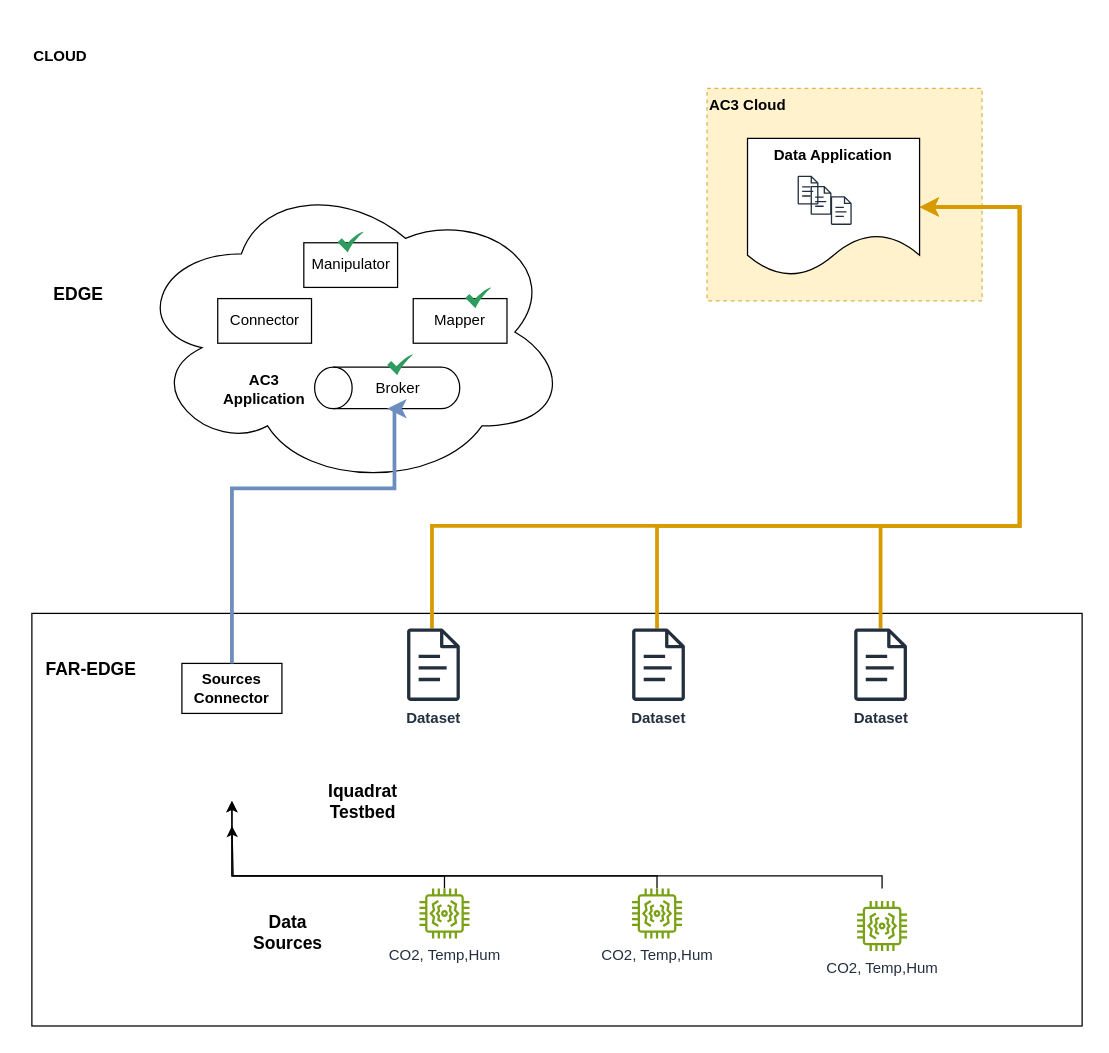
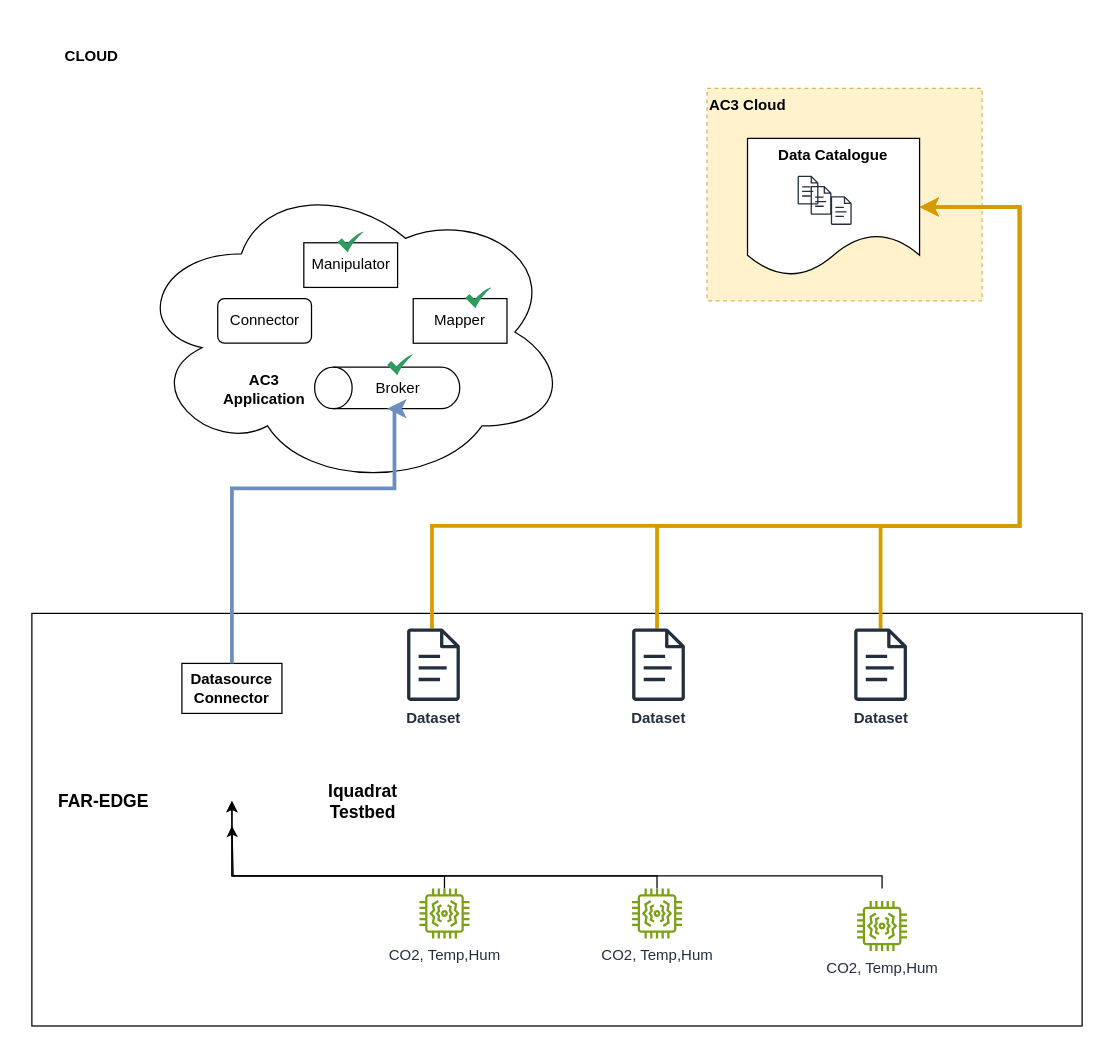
- <mxCell id="8" value="CLOUD" style="text;html=1;align=center;verticalAlign=middle;whiteSpace=wrap;rounded=0;fontStyle=1" vertex="1" parent="1"><mxGeometry x="17.5" y="20" width="60" height="50" as="geometry" /></mxCell>
+ <mxCell id="8" value="CLOUD" style="text;html=1;align=center;verticalAlign=middle;whiteSpace=wrap;rounded=0;fontStyle=1" vertex="1" parent="1"><mxGeometry x="42.5" y="20" width="60" height="50" as="geometry" /></mxCell>
- <mxCell id="25" value="Data Application" style="shape=document;whiteSpace=wrap;html=1;boundedLbl=1;labelPosition=center;verticalLabelPosition=middle;align=center;verticalAlign=top;fontStyle=1" vertex="1" parent="1"><mxGeometry x="597.38" y="110" width="137.62" height="110" as="geometry" /></mxCell>
+ <mxCell id="25" value="Data Catalogue" style="shape=document;whiteSpace=wrap;html=1;boundedLbl=1;labelPosition=center;verticalLabelPosition=middle;align=center;verticalAlign=top;fontStyle=1" vertex="1" parent="1"><mxGeometry x="597.38" y="110" width="137.62" height="110" as="geometry" /></mxCell>
- <mxCell id="40" value="&lt;span style=&quot;font-size: 14px;&quot;&gt;EDGE&lt;/span&gt;" style="text;html=1;align=center;verticalAlign=middle;whiteSpace=wrap;rounded=0;fontStyle=1" vertex="1" parent="1"><mxGeometry x="20" y="220" width="85" height="30" as="geometry" /></mxCell>
- <mxCell id="17" value="Connector" style="rounded=0;whiteSpace=wrap;html=1;" vertex="1" parent="12"><mxGeometry x="68.65" y="98.214" width="75" height="35.714" as="geometry" /></mxCell>
+ <mxCell id="17" value="Connector" style="whiteSpace=wrap;html=1;rounded=1;" vertex="1" parent="12"><mxGeometry x="68.65" y="98.214" width="75" height="35.714" as="geometry" /></mxCell>
- <mxCell id="34" value="&lt;span style=&quot;font-size: 14px;&quot;&gt;FAR-EDGE&lt;/span&gt;" style="text;html=1;align=center;verticalAlign=middle;whiteSpace=wrap;rounded=0;fontStyle=1" vertex="1" parent="1"><mxGeometry x="30" y="520" width="85" height="30" as="geometry" /></mxCell>
+ <mxCell id="34" value="&lt;span style=&quot;font-size: 14px;&quot;&gt;FAR-EDGE&lt;/span&gt;" style="text;html=1;align=center;verticalAlign=middle;whiteSpace=wrap;rounded=0;fontStyle=1" vertex="1" parent="1"><mxGeometry x="40" y="625" width="85" height="30" as="geometry" /></mxCell>
- <mxCell id="9" value="Sources&lt;br&gt;Connector" style="rounded=0;whiteSpace=wrap;html=1;fontStyle=1" vertex="1" parent="1"><mxGeometry x="145" y="530" width="80" height="40" as="geometry" /></mxCell>
+ <mxCell id="9" value="Datasource&lt;br&gt;Connector" style="rounded=0;whiteSpace=wrap;html=1;fontStyle=1" vertex="1" parent="1"><mxGeometry x="145" y="530" width="80" height="40" as="geometry" /></mxCell>
- <mxCell id="35" value="&lt;span style=&quot;font-size: 14px;&quot;&gt;Data Sources&lt;/span&gt;" style="text;html=1;align=center;verticalAlign=middle;whiteSpace=wrap;rounded=0;fontStyle=1" vertex="1" parent="1"><mxGeometry x="195" y="730" width="70" height="30" as="geometry" /></mxCell>
